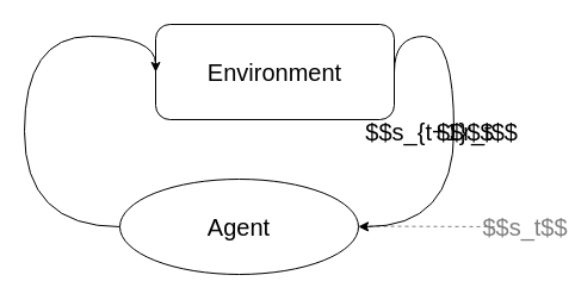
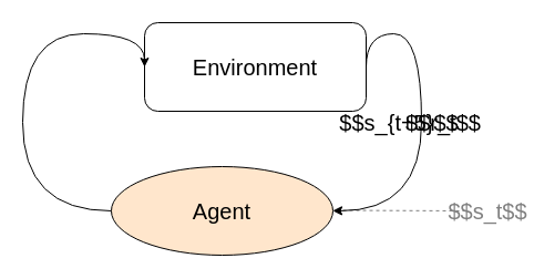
- <mxCell id="5" value="&lt;font style=&quot;font-size: 20px&quot;&gt;$$s_{t+1}$$&lt;/font&gt;" style="text;html=1;strokeColor=none;fillColor=none;align=center;verticalAlign=middle;whiteSpace=wrap;rounded=0;" vertex="1" parent="1"><mxGeometry x="340" y="90" width="40" height="40" as="geometry" /></mxCell>
+ <mxCell id="5" value="&lt;font style=&quot;font-size: 20px&quot;&gt;$$s_{t+5}$$&lt;/font&gt;" style="text;html=1;strokeColor=none;fillColor=none;align=center;verticalAlign=middle;whiteSpace=wrap;rounded=0;" vertex="1" parent="1"><mxGeometry x="340" y="90" width="40" height="40" as="geometry" /></mxCell>
- <mxCell id="4" value="&lt;font style=&quot;font-size: 20px&quot;&gt;Agent&lt;/font&gt;" style="ellipse;whiteSpace=wrap;html=1;" vertex="1" parent="1"><mxGeometry x="100" y="150" width="200" height="80" as="geometry" /></mxCell>
+ <mxCell id="4" value="&lt;font style=&quot;font-size: 20px&quot;&gt;Agent&lt;/font&gt;" style="ellipse;whiteSpace=wrap;html=1;fillColor=#ffe6cc;" vertex="1" parent="1"><mxGeometry x="100" y="150" width="200" height="80" as="geometry" /></mxCell>
